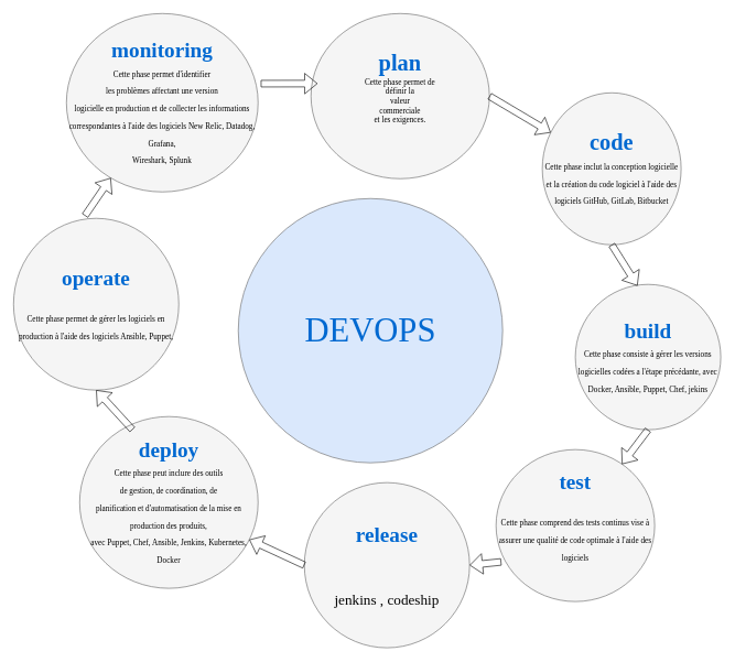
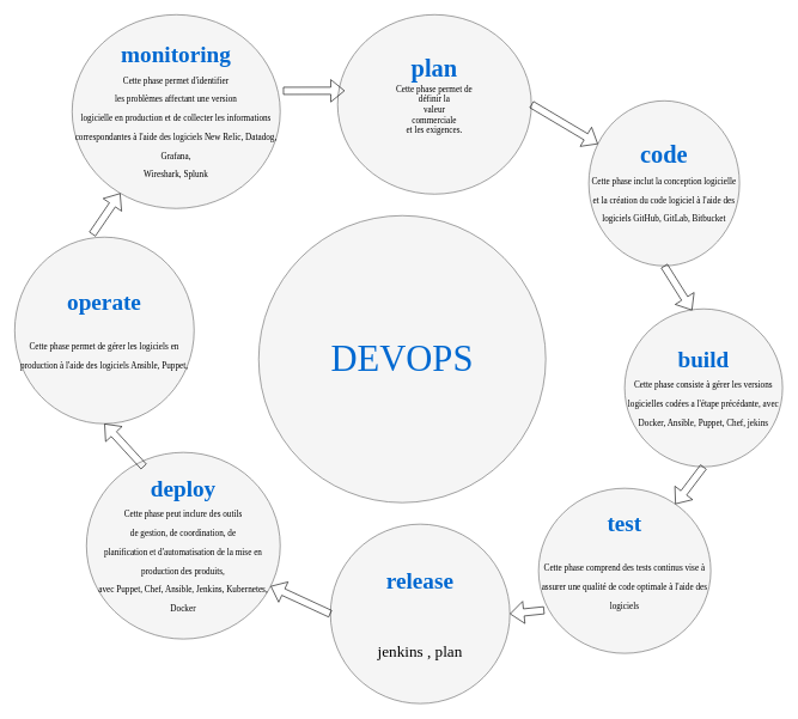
- <mxCell id="2" value="&lt;font style=&quot;font-size: 51px&quot;&gt;DEVOPS&lt;/font&gt;" style="ellipse;whiteSpace=wrap;html=1;rounded=0;shadow=0;dashed=0;comic=0;fontFamily=Verdana;fontSize=22;fontColor=#0069D1;fillColor=#dae8fc;strokeColor=#666666;" parent="1" vertex="1"><mxGeometry x="360" y="300" width="400" height="400" as="geometry" /></mxCell>
+ <mxCell id="2" value="&lt;font style=&quot;font-size: 51px&quot;&gt;DEVOPS&lt;/font&gt;" style="ellipse;whiteSpace=wrap;html=1;rounded=0;shadow=0;dashed=0;comic=0;fontFamily=Verdana;fontSize=22;fontColor=#0069D1;fillColor=#f5f5f5;strokeColor=#666666;" parent="1" vertex="1"><mxGeometry x="360" y="300" width="400" height="400" as="geometry" /></mxCell>
- <mxCell id="4" value="&lt;div&gt;&lt;b&gt;&lt;font style=&quot;font-size: 32px&quot;&gt;release&lt;/font&gt;&lt;br&gt;&lt;/b&gt;&lt;/div&gt;&lt;div&gt;&lt;br&gt;&lt;b&gt;&lt;/b&gt;&lt;/div&gt;&lt;div&gt;&lt;br&gt;&lt;/div&gt;&lt;div style=&quot;font-size: 12px&quot;&gt;&lt;br&gt;&lt;/div&gt;&lt;div&gt;&lt;font color=&quot;#000000&quot;&gt;jenkins , codeship&lt;/font&gt;&lt;br&gt;&lt;/div&gt;" style="ellipse;whiteSpace=wrap;html=1;rounded=0;shadow=0;dashed=0;comic=0;fontFamily=Verdana;fontSize=22;fontColor=#0069D1;fillColor=#f5f5f5;strokeColor=#666666;" parent="1" vertex="1"><mxGeometry x="460" y="730" width="250" height="250" as="geometry" /></mxCell>
+ <mxCell id="4" value="&lt;div&gt;&lt;b&gt;&lt;font style=&quot;font-size: 32px&quot;&gt;release&lt;/font&gt;&lt;br&gt;&lt;/b&gt;&lt;/div&gt;&lt;div&gt;&lt;br&gt;&lt;b&gt;&lt;/b&gt;&lt;/div&gt;&lt;div&gt;&lt;br&gt;&lt;/div&gt;&lt;div style=&quot;font-size: 12px&quot;&gt;&lt;br&gt;&lt;/div&gt;&lt;div&gt;&lt;font color=&quot;#000000&quot;&gt;jenkins , plan&lt;/font&gt;&lt;br&gt;&lt;/div&gt;" style="ellipse;whiteSpace=wrap;html=1;rounded=0;shadow=0;dashed=0;comic=0;fontFamily=Verdana;fontSize=22;fontColor=#0069D1;fillColor=#f5f5f5;strokeColor=#666666;" parent="1" vertex="1"><mxGeometry x="460" y="730" width="250" height="250" as="geometry" /></mxCell>
